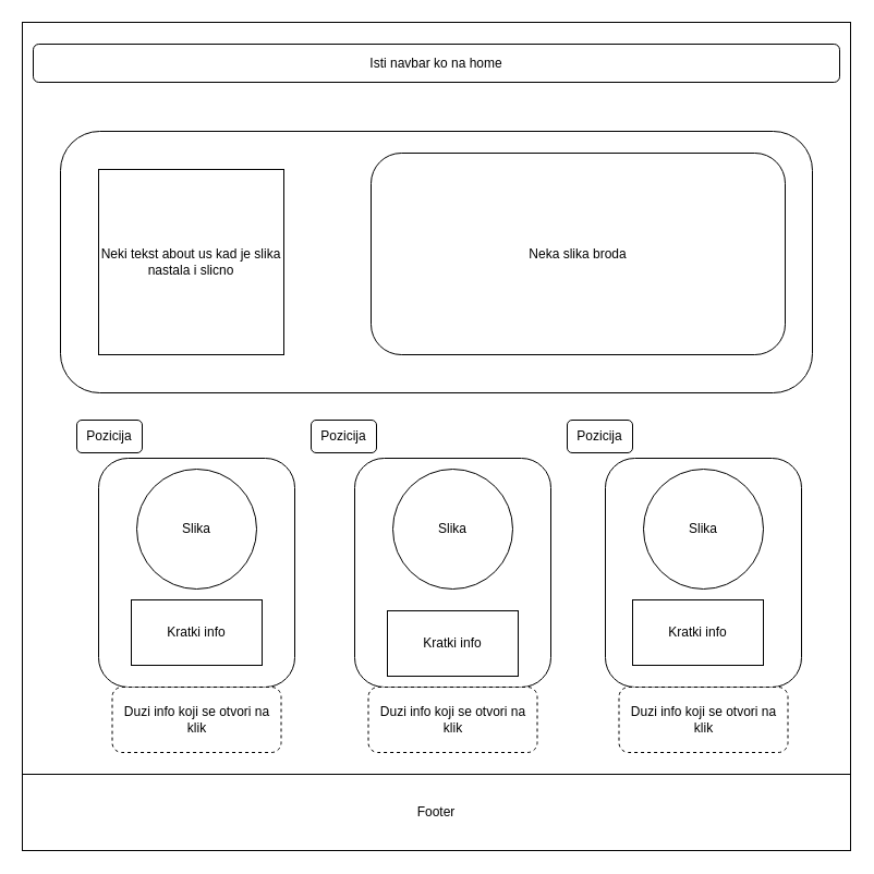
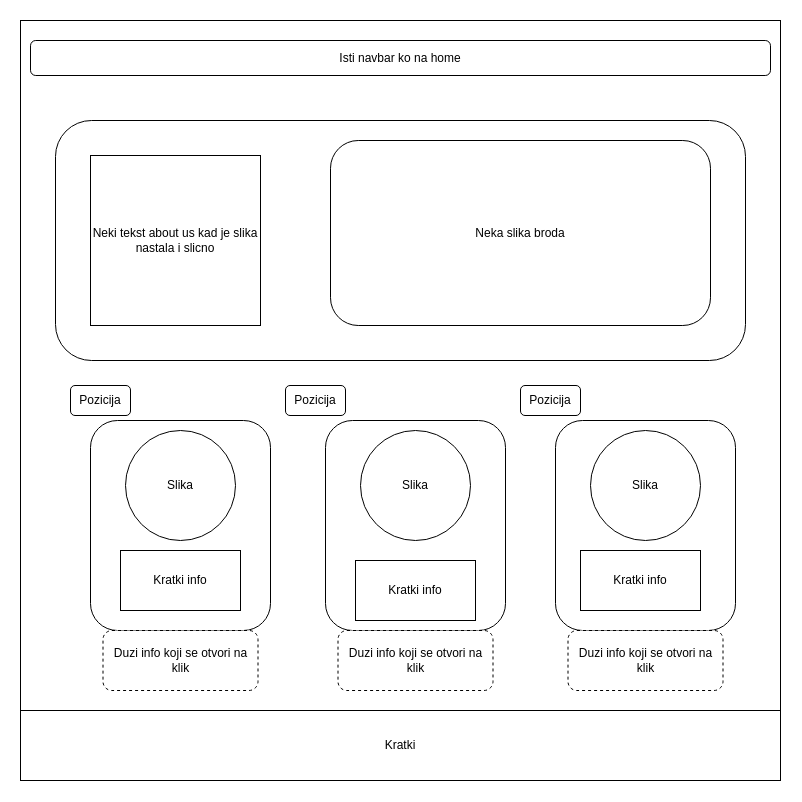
- <mxCell id="6" value="Neka slika broda" style="rounded=1;whiteSpace=wrap;html=1;" vertex="1" parent="1"><mxGeometry x="340" y="140" width="380" height="185" as="geometry" /></mxCell>
+ <mxCell id="6" value="Neka slika broda" style="rounded=1;whiteSpace=wrap;html=1;" vertex="1" parent="1"><mxGeometry x="330" y="140" width="380" height="185" as="geometry" /></mxCell>
- <mxCell id="22" value="Footer" style="rounded=0;whiteSpace=wrap;html=1;" vertex="1" parent="1"><mxGeometry x="20" y="710" width="760" height="70" as="geometry" /></mxCell>
+ <mxCell id="22" value="Kratki" style="rounded=0;whiteSpace=wrap;html=1;" vertex="1" parent="1"><mxGeometry x="20" y="710" width="760" height="70" as="geometry" /></mxCell>
